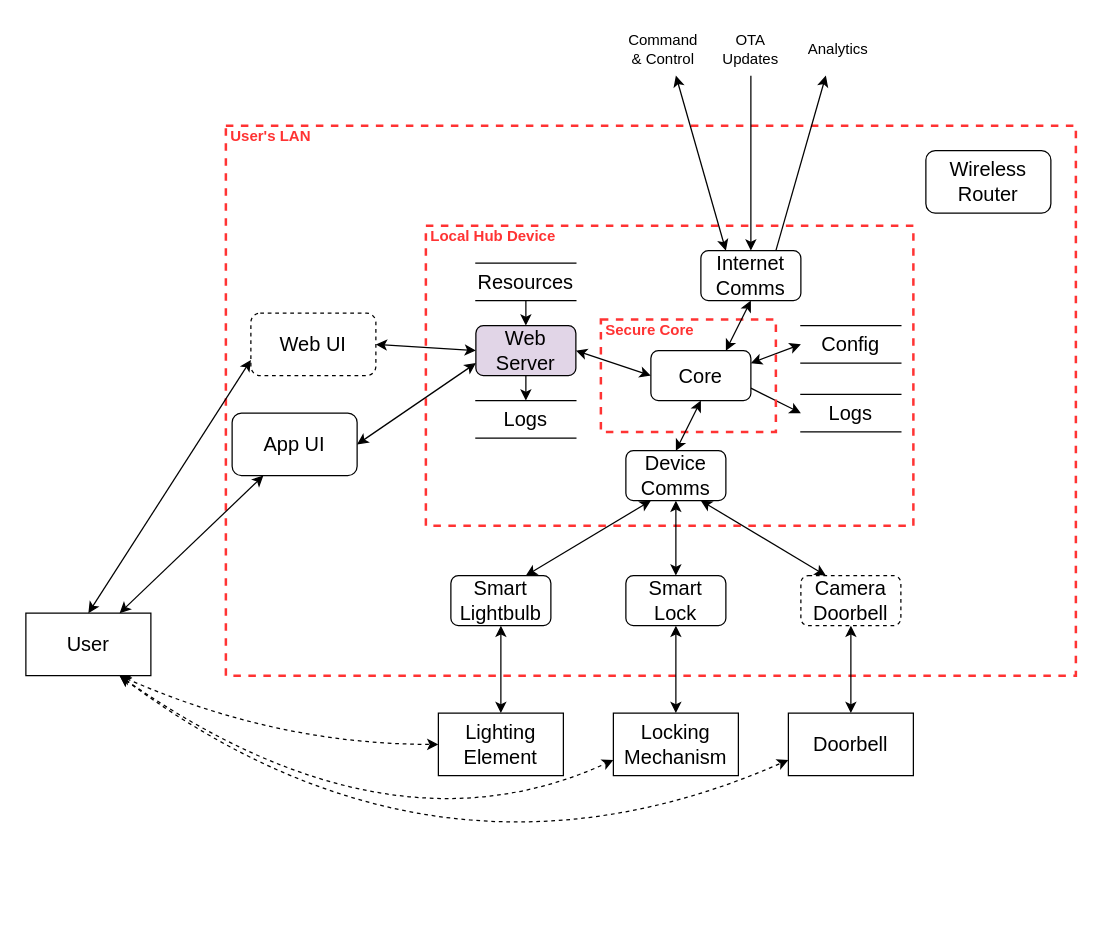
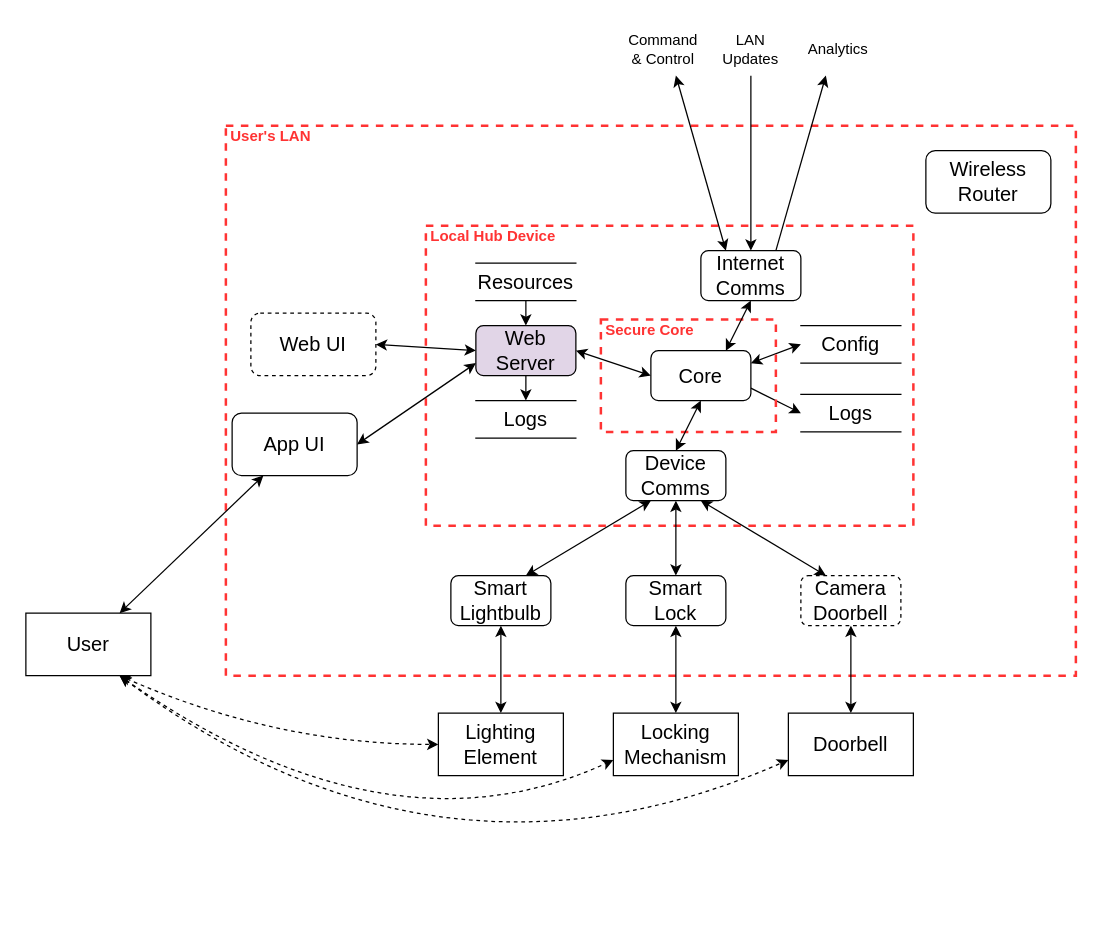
- <mxCell id="47" value="OTA Updates" style="text;html=1;strokeColor=none;fillColor=none;align=center;verticalAlign=middle;whiteSpace=wrap;overflow=hidden;" vertex="1" parent="1"><mxGeometry x="570" y="20" width="60" height="38" as="geometry" /></mxCell>
+ <mxCell id="47" value="LAN Updates" style="text;html=1;strokeColor=none;fillColor=none;align=center;verticalAlign=middle;whiteSpace=wrap;overflow=hidden;" vertex="1" parent="1"><mxGeometry x="570" y="20" width="60" height="38" as="geometry" /></mxCell>
- <mxCell id="18" value="" style="endArrow=classic;startArrow=classic;html=1;fontColor=#FF3333;entryX=0;entryY=0.75;entryDx=0;entryDy=0;exitX=0.5;exitY=0;exitDx=0;exitDy=0;" parent="1" source="4" target="7" edge="1"><mxGeometry width="50" height="50" relative="1" as="geometry"><mxPoint x="295" y="40" as="sourcePoint" /><mxPoint x="240" y="150" as="targetPoint" /></mxGeometry></mxCell>
